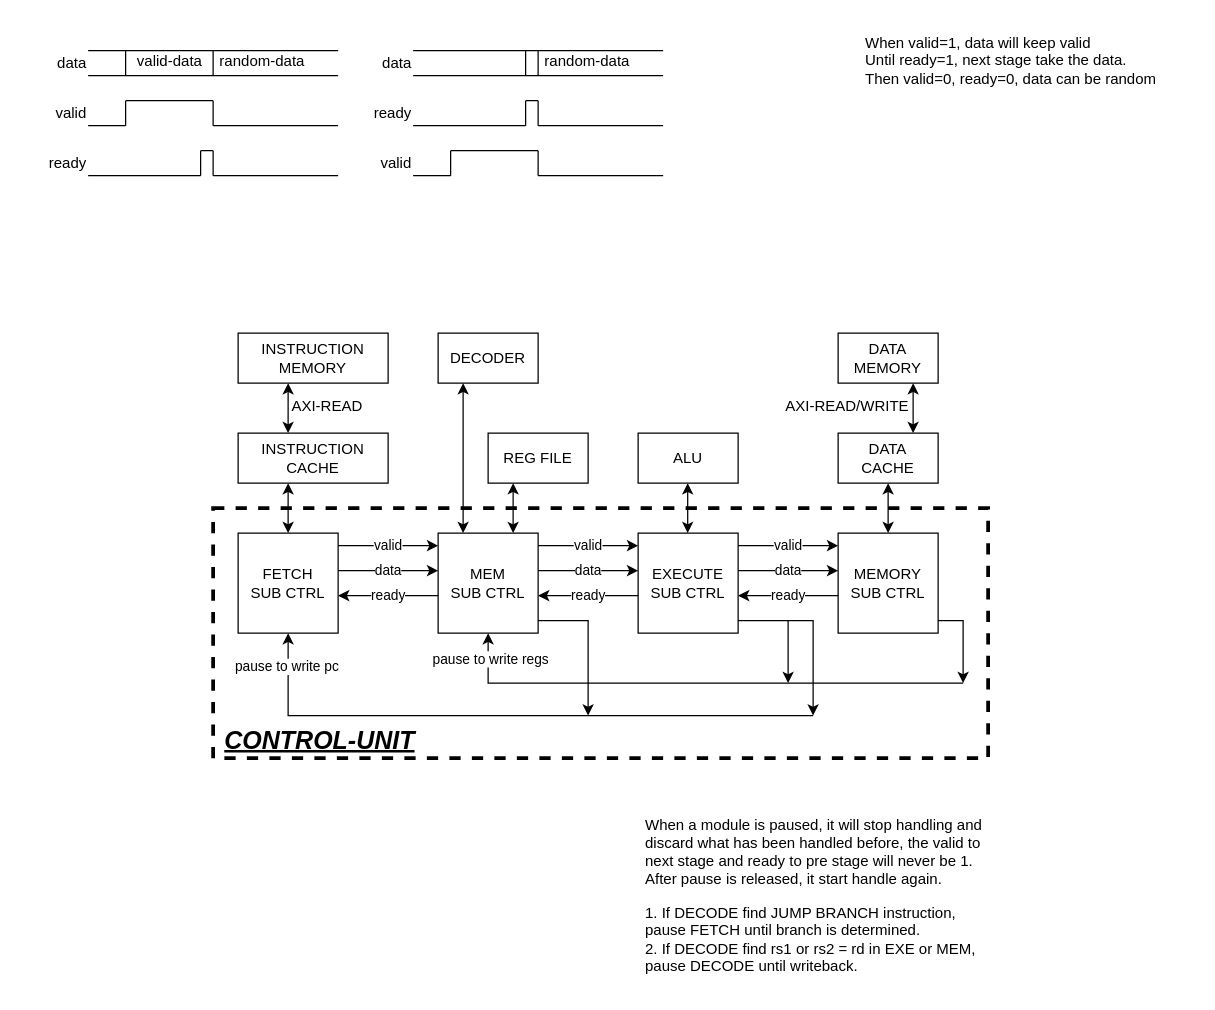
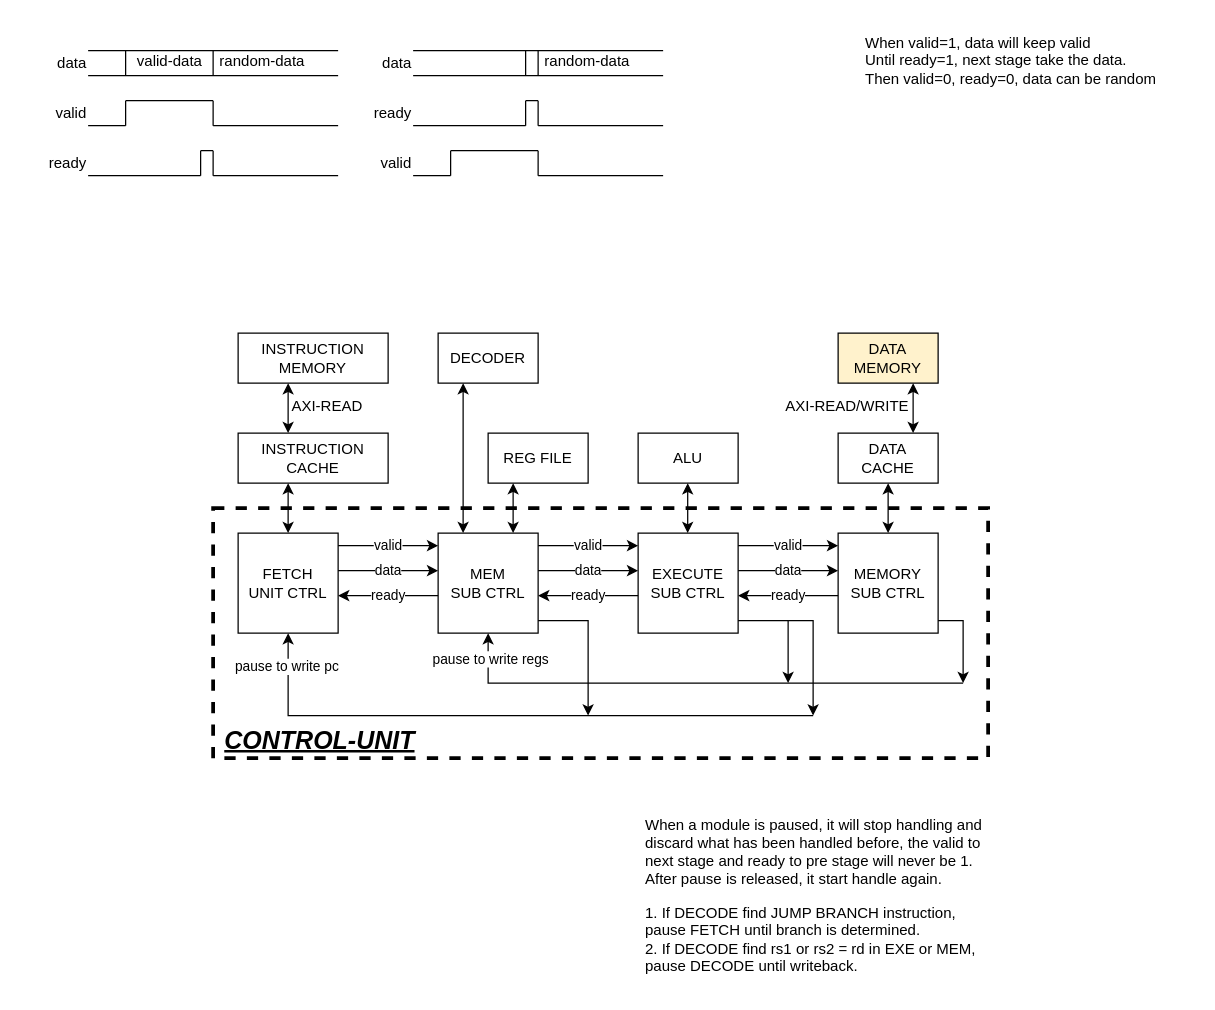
- <mxCell id="76" value="DATA&lt;div&gt;MEMORY&lt;/div&gt;" style="rounded=0;whiteSpace=wrap;html=1;" vertex="1" parent="1"><mxGeometry x="670" y="266" width="80" height="40" as="geometry" /></mxCell>
+ <mxCell id="76" value="DATA&lt;div&gt;MEMORY&lt;/div&gt;" style="rounded=0;whiteSpace=wrap;html=1;fillColor=#fff2cc;" vertex="1" parent="1"><mxGeometry x="670" y="266" width="80" height="40" as="geometry" /></mxCell>
- <mxCell id="3" value="FETCH&lt;div&gt;SUB CTRL&lt;/div&gt;" style="rounded=0;whiteSpace=wrap;html=1;" parent="1" vertex="1"><mxGeometry x="190" y="426" width="80" height="80" as="geometry" /></mxCell>
+ <mxCell id="3" value="FETCH&lt;div&gt;UNIT CTRL&lt;/div&gt;" style="rounded=0;whiteSpace=wrap;html=1;" parent="1" vertex="1"><mxGeometry x="190" y="426" width="80" height="80" as="geometry" /></mxCell>
